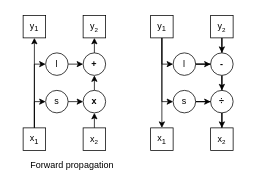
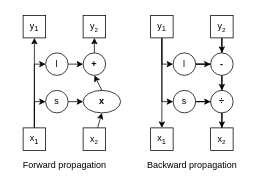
- <mxCell id="11" value="&lt;b&gt;x&lt;/b&gt;" style="ellipse;whiteSpace=wrap;html=1;aspect=fixed;align=center;verticalAlign=middle;" parent="1" vertex="1"><mxGeometry x="110" y="120" width="30" height="30" as="geometry" /></mxCell>
+ <mxCell id="11" value="&lt;b&gt;x&lt;/b&gt;" style="ellipse;whiteSpace=wrap;html=1;aspect=fixed;align=center;verticalAlign=middle;" parent="1" vertex="1"><mxGeometry x="110" y="120" width="50" height="30" as="geometry" /></mxCell>
- <mxCell id="34" value="Forward propagation" style="text;html=1;align=center;verticalAlign=middle;resizable=0;points=[];autosize=1;strokeColor=none;fillColor=none;" parent="1" vertex="1"><mxGeometry x="30" y="210" width="130" height="20" as="geometry" /></mxCell>
+ <mxCell id="34" value="Forward propagation" style="text;html=1;align=center;verticalAlign=middle;resizable=0;points=[];autosize=1;strokeColor=none;fillColor=none;" parent="1" vertex="1"><mxGeometry x="20" y="210" width="130" height="20" as="geometry" /></mxCell>
+ <mxCell id="35" value="Backward propagation" style="text;html=1;align=center;verticalAlign=middle;resizable=0;points=[];autosize=1;strokeColor=none;fillColor=none;" parent="1" vertex="1"><mxGeometry x="190" y="210" width="130" height="20" as="geometry" /></mxCell>
